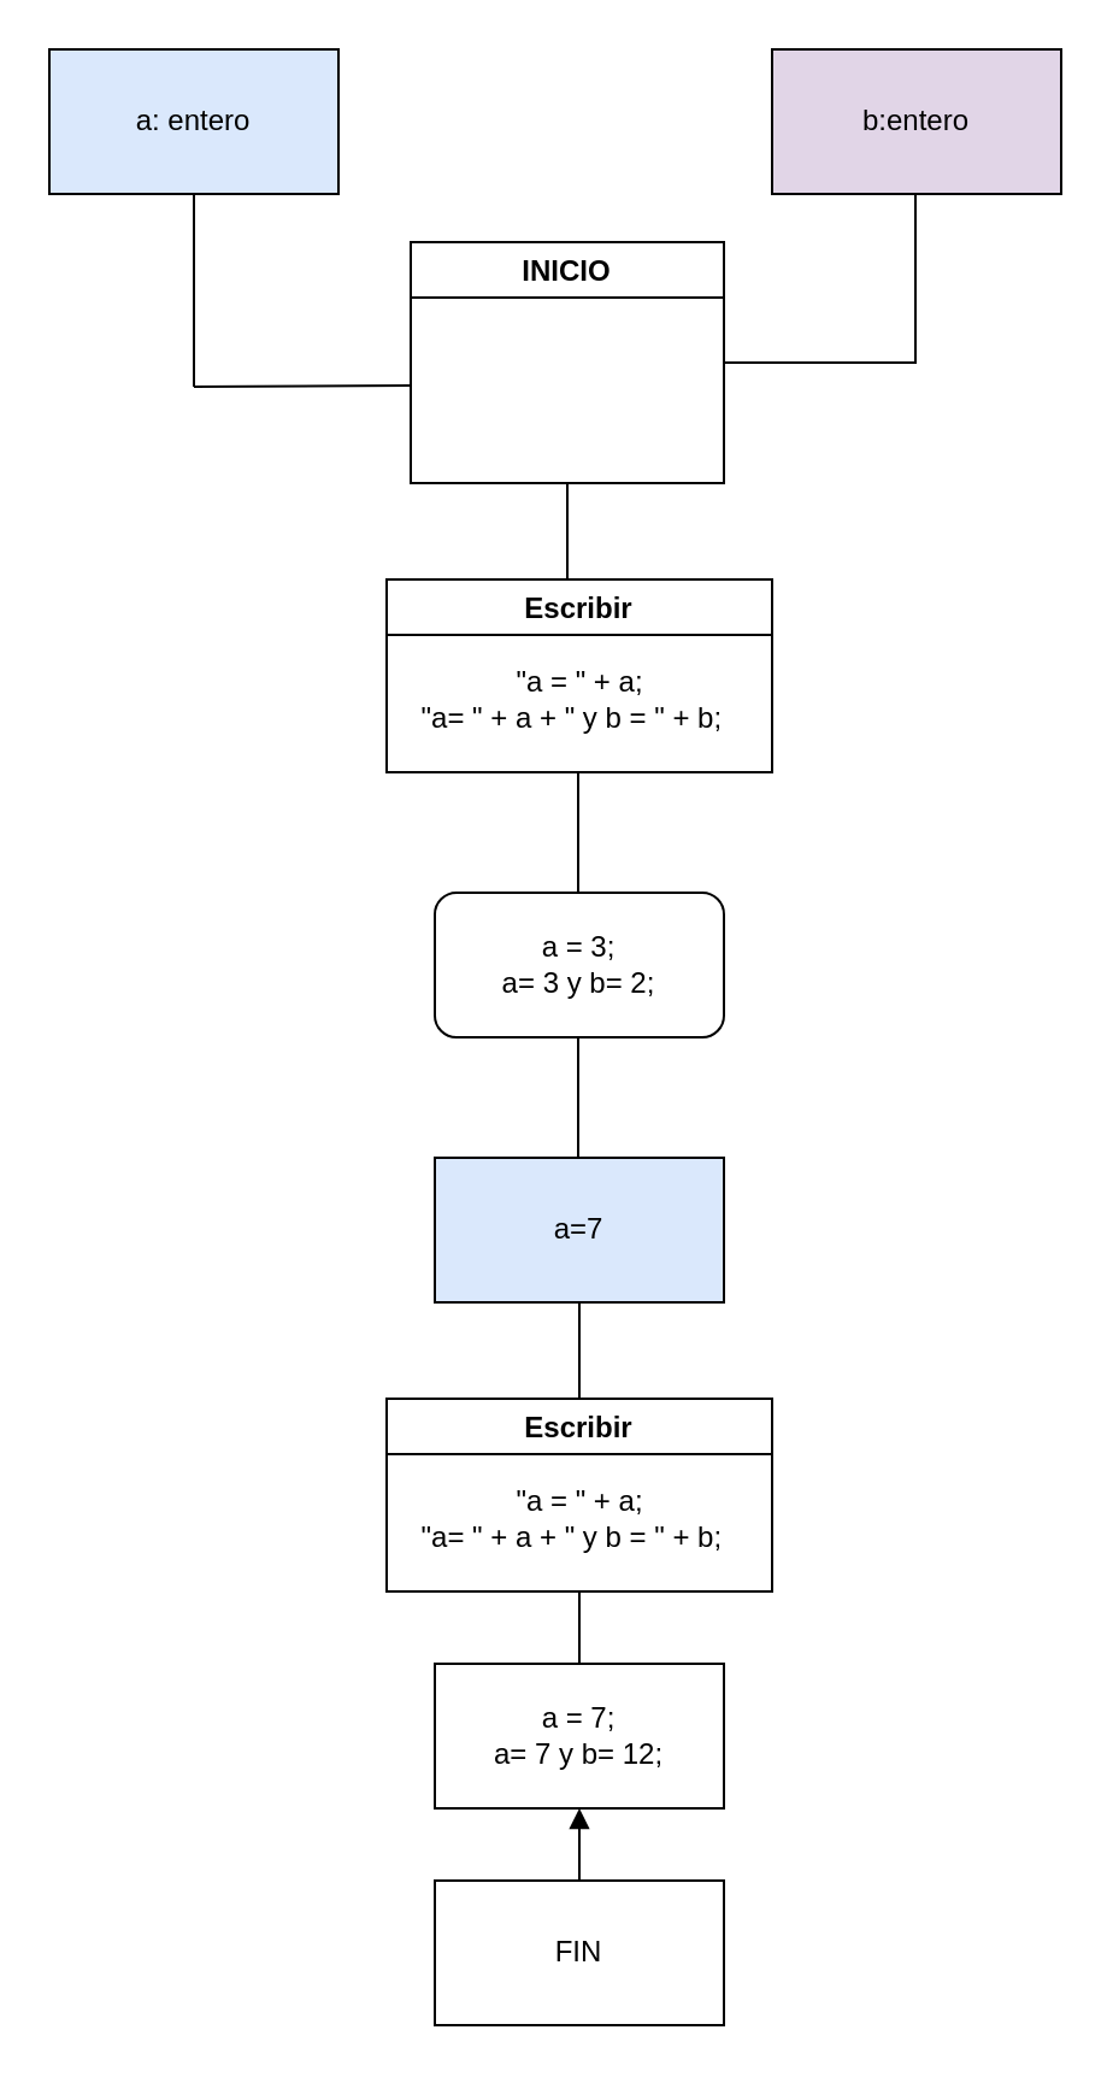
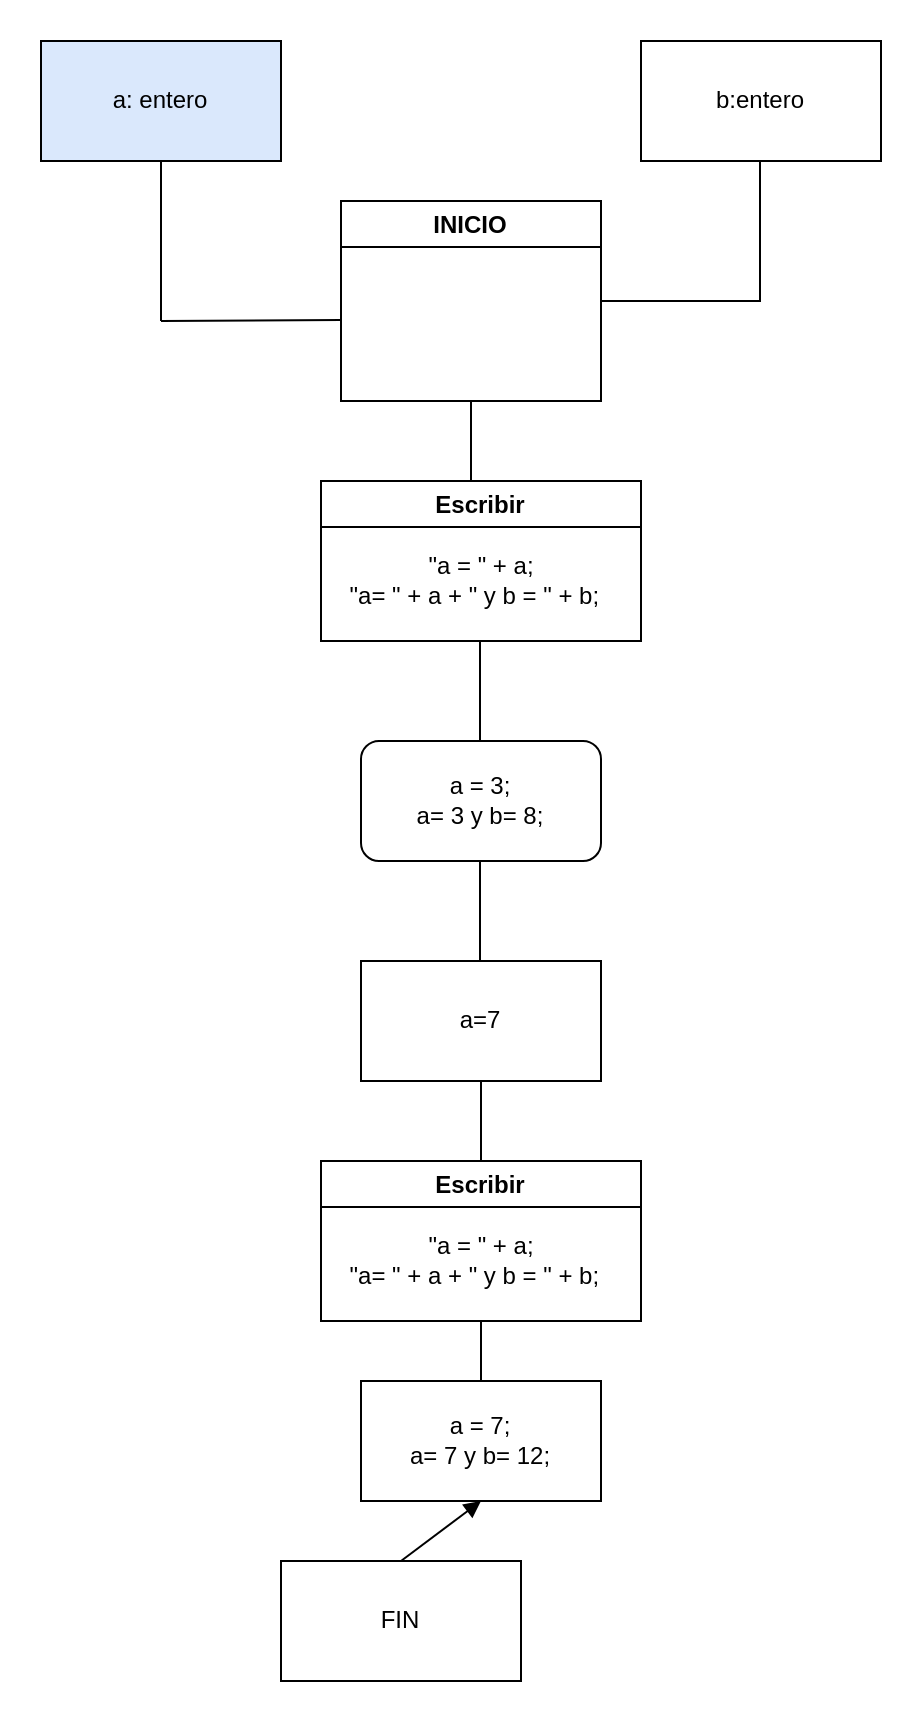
- <mxCell id="3" value="b:entero" style="rounded=0;whiteSpace=wrap;html=1;fillColor=#e1d5e7;" parent="1" vertex="1"><mxGeometry x="320" y="20" width="120" height="60" as="geometry" /></mxCell>
+ <mxCell id="3" value="b:entero" style="rounded=0;whiteSpace=wrap;html=1;" parent="1" vertex="1"><mxGeometry x="320" y="20" width="120" height="60" as="geometry" /></mxCell>
- <mxCell id="19" value="a = 3;&lt;br&gt;a= 3 y b= 2;" style="rounded=1;whiteSpace=wrap;html=1;" vertex="1" parent="1"><mxGeometry x="180" y="370" width="120" height="60" as="geometry" /></mxCell>
+ <mxCell id="19" value="a = 3;&lt;br&gt;a= 3 y b= 8;" style="rounded=1;whiteSpace=wrap;html=1;" vertex="1" parent="1"><mxGeometry x="180" y="370" width="120" height="60" as="geometry" /></mxCell>
- <mxCell id="14" value="a=7" style="rounded=0;whiteSpace=wrap;html=1;fillColor=#dae8fc;" parent="1" vertex="1"><mxGeometry x="180" y="480" width="120" height="60" as="geometry" /></mxCell>
+ <mxCell id="14" value="a=7" style="rounded=0;whiteSpace=wrap;html=1;" parent="1" vertex="1"><mxGeometry x="180" y="480" width="120" height="60" as="geometry" /></mxCell>
- <mxCell id="18" value="FIN" style="rounded=0;whiteSpace=wrap;html=1;" parent="1" vertex="1"><mxGeometry x="180" y="780" width="120" height="60" as="geometry" /></mxCell>
+ <mxCell id="18" value="FIN" style="rounded=0;whiteSpace=wrap;html=1;" parent="1" vertex="1"><mxGeometry x="140" y="780" width="120" height="60" as="geometry" /></mxCell>
